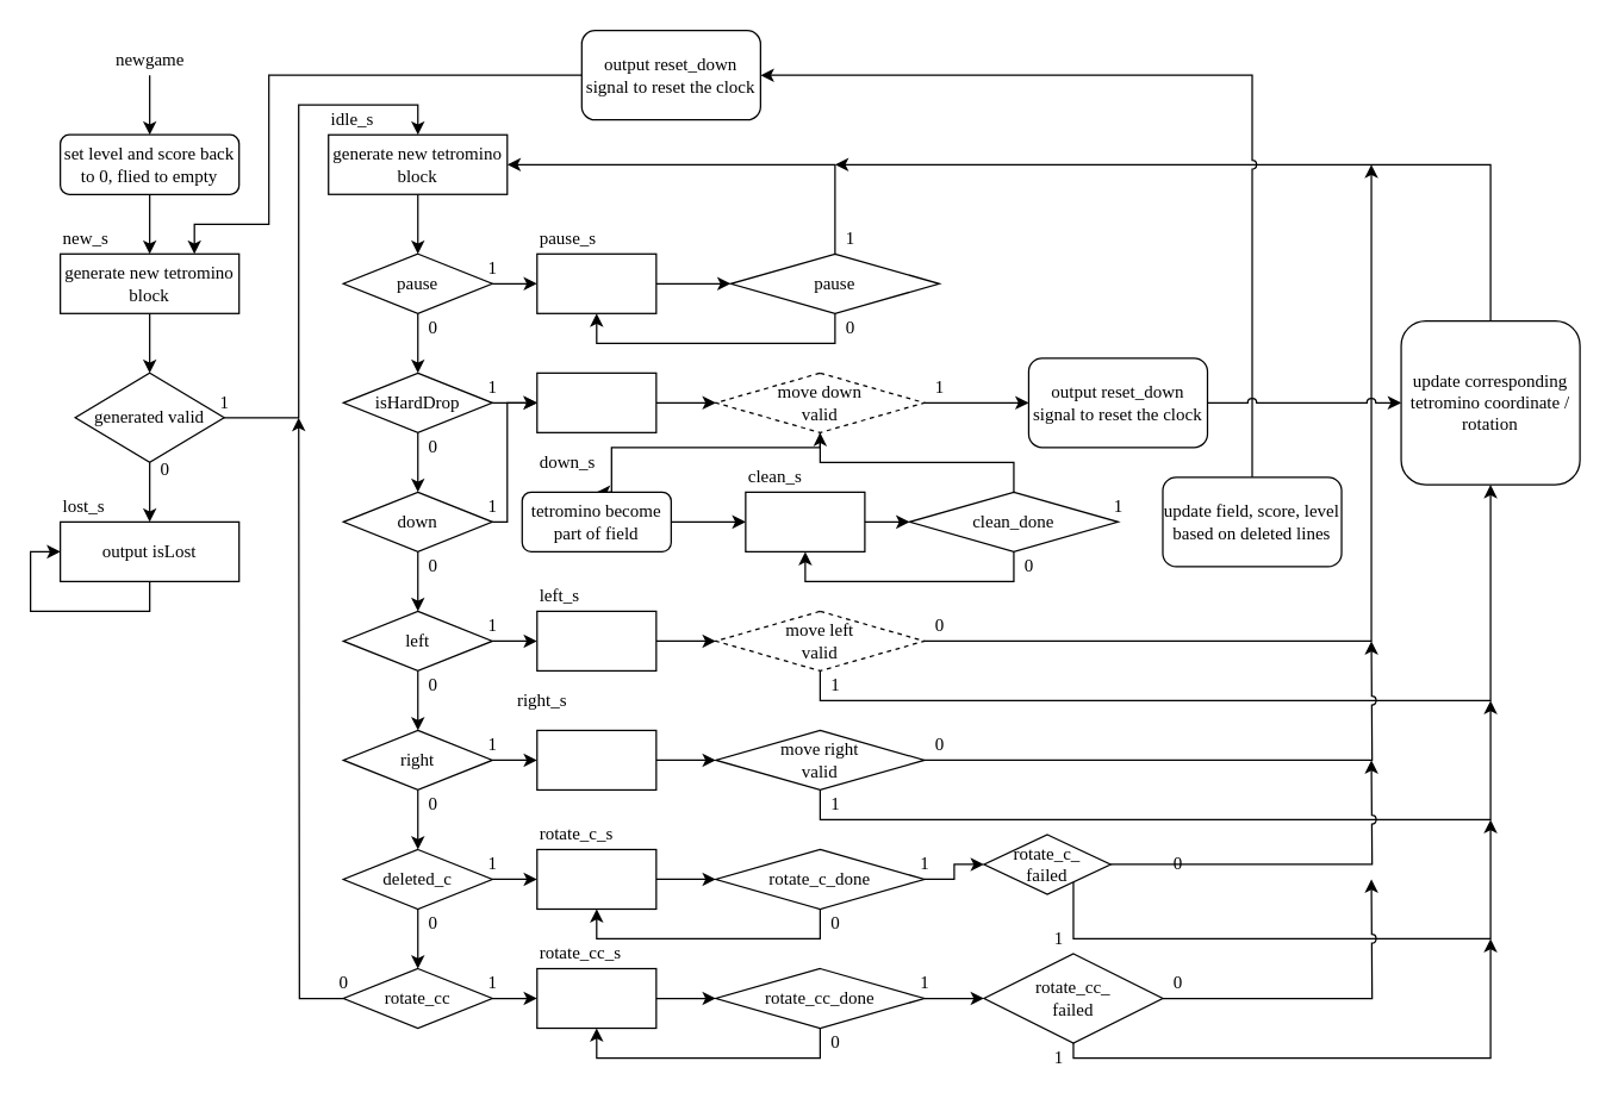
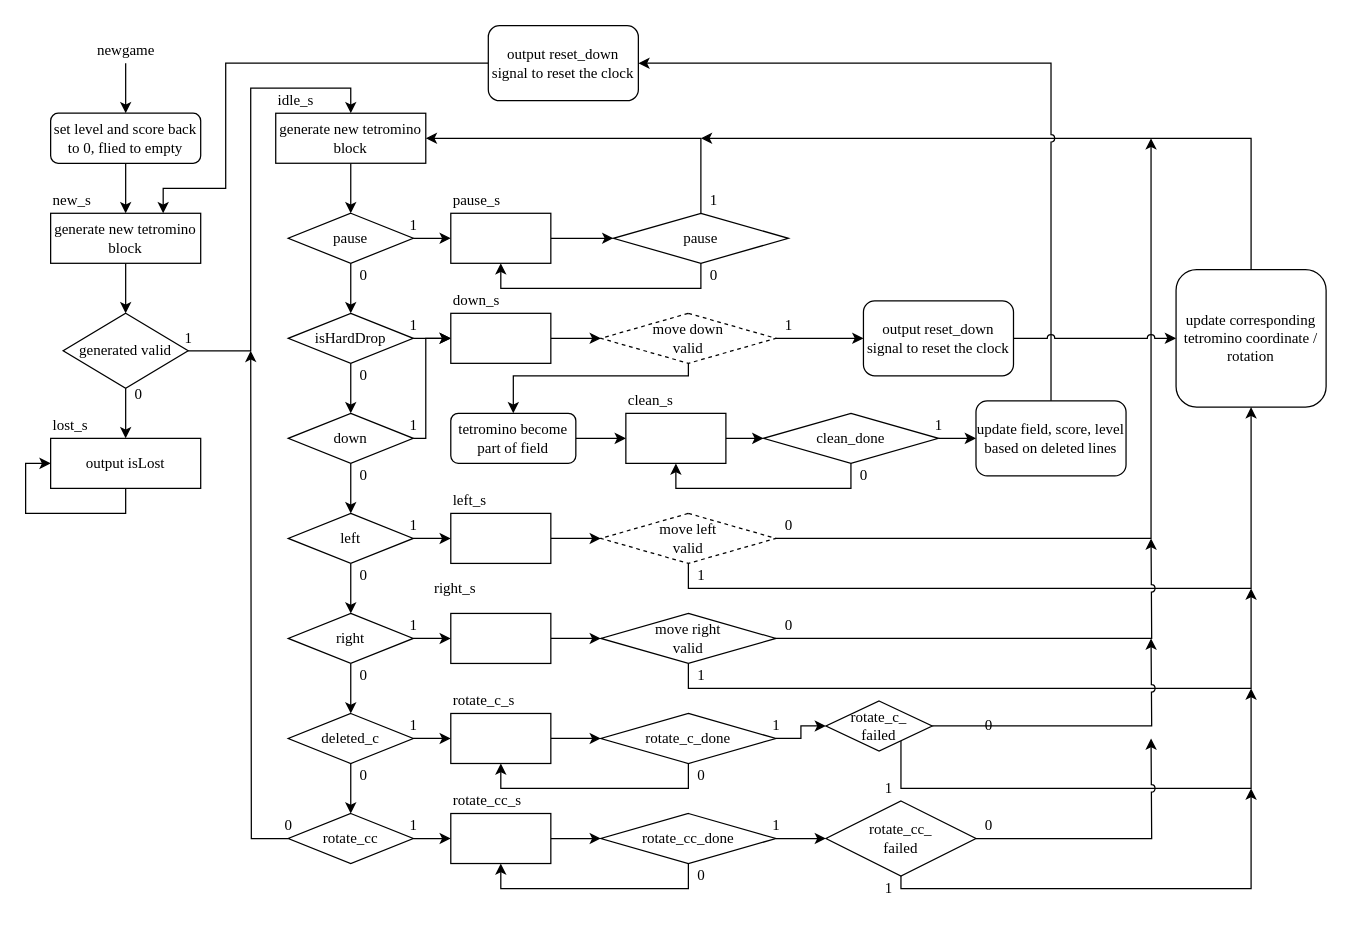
- <mxCell id="71" value="down_s" style="text;html=1;resizable=0;points=[];autosize=1;align=left;verticalAlign=top;spacingTop=-4;fontFamily=Fira Code;" vertex="1" parent="1"><mxGeometry x="360" y="300" width="60" height="20" as="geometry" /></mxCell>
+ <mxCell id="71" value="down_s" style="text;html=1;resizable=0;points=[];autosize=1;align=left;verticalAlign=top;spacingTop=-4;fontFamily=Fira Code;" vertex="1" parent="1"><mxGeometry x="360" y="230" width="60" height="20" as="geometry" /></mxCell>
- <mxCell id="87" style="edgeStyle=orthogonalEdgeStyle;rounded=0;orthogonalLoop=1;jettySize=auto;html=1;fontFamily=Fira Code;" edge="1" parent="1" source="88" target="74"><mxGeometry relative="1" as="geometry" /></mxCell>
+ <mxCell id="87" style="edgeStyle=orthogonalEdgeStyle;rounded=0;orthogonalLoop=1;jettySize=auto;html=1;entryX=0;entryY=0.5;entryDx=0;entryDy=0;fontFamily=Fira Code;" edge="1" parent="1" source="88" target="90"><mxGeometry relative="1" as="geometry" /></mxCell>
- <mxCell id="82" value="tetromino become part of field" style="rounded=1;whiteSpace=wrap;html=1;fontFamily=Fira Code;align=center;" vertex="1" parent="1"><mxGeometry x="350" y="330" width="100" height="40" as="geometry" /></mxCell>
+ <mxCell id="82" value="tetromino become part of field" style="rounded=1;whiteSpace=wrap;html=1;fontFamily=Fira Code;align=center;" vertex="1" parent="1"><mxGeometry x="360" y="330" width="100" height="40" as="geometry" /></mxCell>
